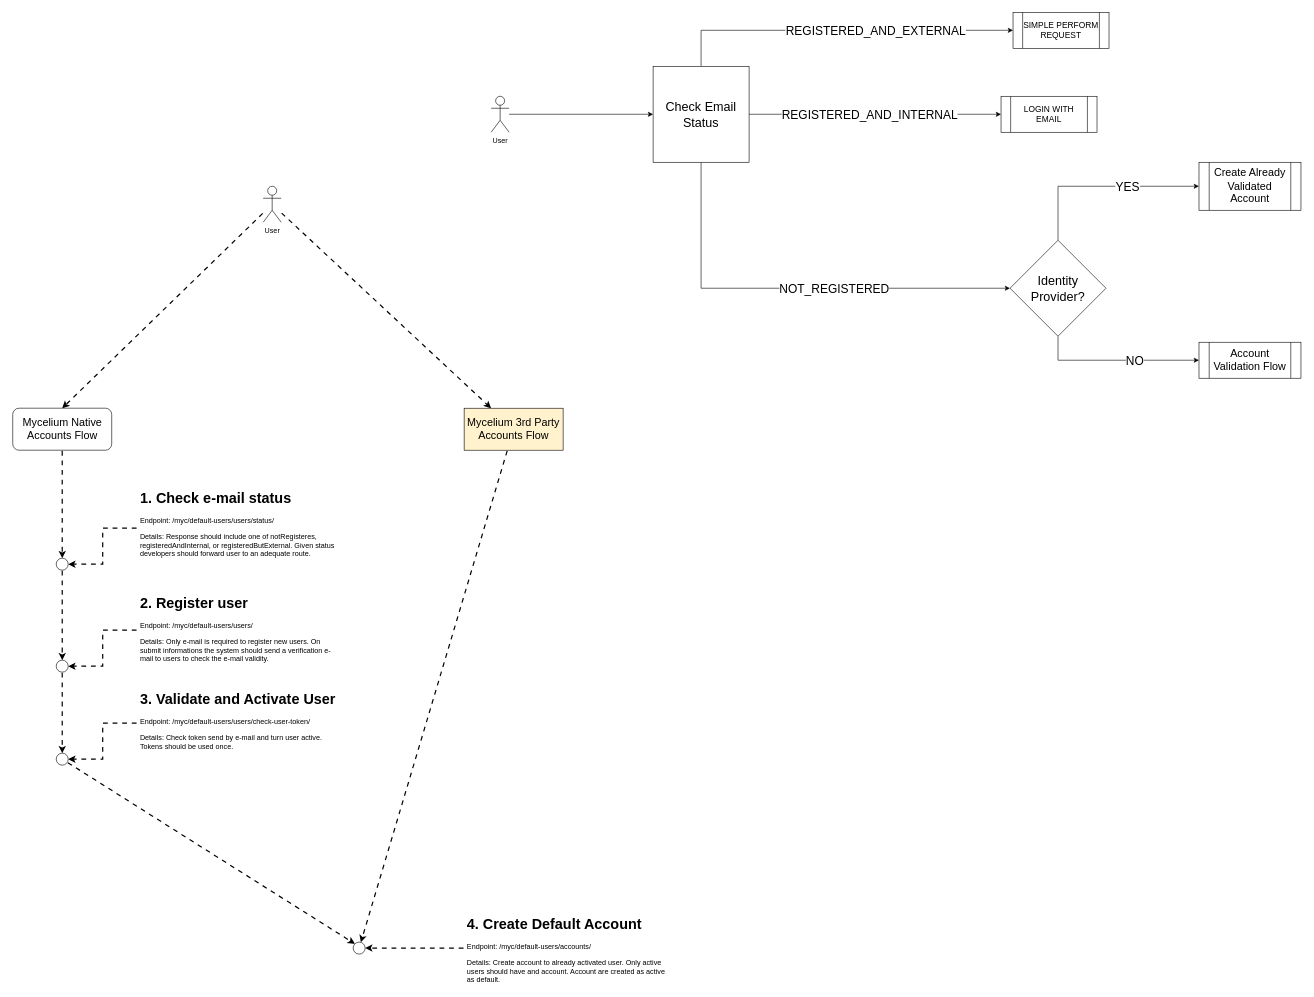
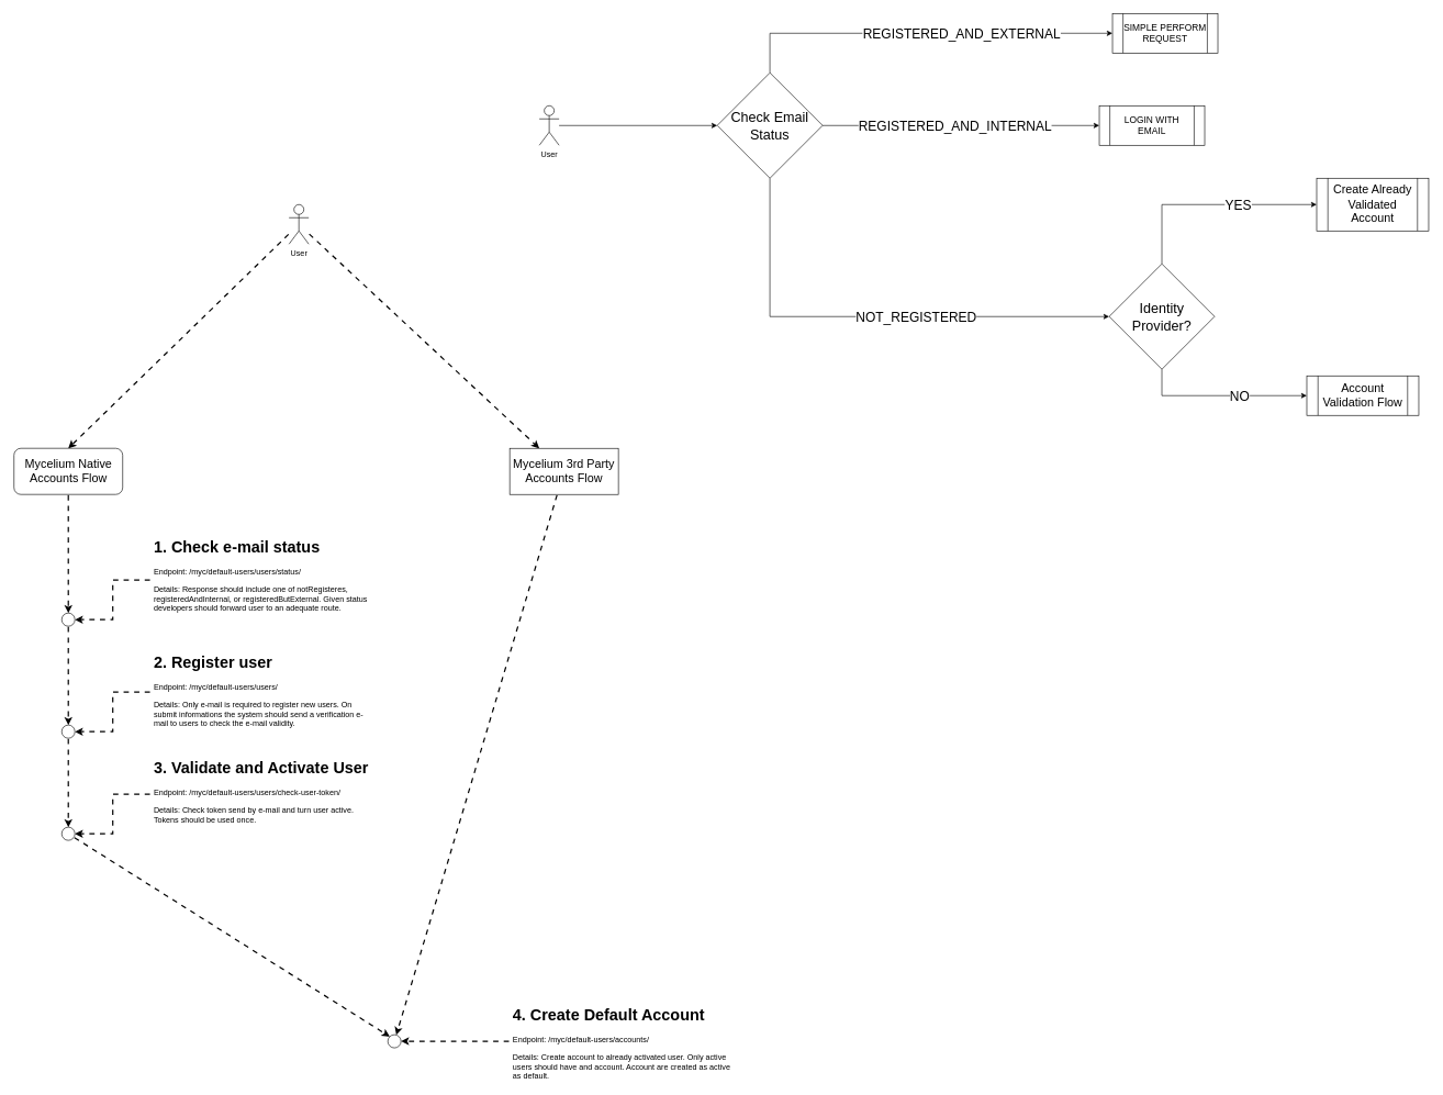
- <mxCell id="37" value="&lt;font style=&quot;font-size: 21px;&quot;&gt;Check Email Status&lt;/font&gt;" style="whiteSpace=wrap;html=1;rounded=0;" vertex="1" parent="1"><mxGeometry x="1088" y="110" width="160" height="160" as="geometry" /></mxCell>
+ <mxCell id="37" value="&lt;font style=&quot;font-size: 21px;&quot;&gt;Check Email Status&lt;/font&gt;" style="rhombus;whiteSpace=wrap;html=1;" vertex="1" parent="1"><mxGeometry x="1088" y="110" width="160" height="160" as="geometry" /></mxCell>
- <mxCell id="41" value="&lt;span style=&quot;font-size: 18px;&quot;&gt;Account Validation Flow&lt;/span&gt;" style="shape=process;whiteSpace=wrap;html=1;backgroundOutline=1;" vertex="1" parent="1"><mxGeometry x="1998" y="570" width="170" height="60" as="geometry" /></mxCell>
+ <mxCell id="41" value="&lt;span style=&quot;font-size: 18px;&quot;&gt;Account Validation Flow&lt;/span&gt;" style="shape=process;whiteSpace=wrap;html=1;backgroundOutline=1;" vertex="1" parent="1"><mxGeometry x="1983" y="570" width="170" height="60" as="geometry" /></mxCell>
- <mxCell id="23" value="&lt;font style=&quot;font-size: 18px;&quot;&gt;Mycelium 3rd Party Accounts Flow&lt;/font&gt;" style="rounded=0;whiteSpace=wrap;html=1;fillColor=#fff2cc;" parent="1" vertex="1"><mxGeometry x="773" y="680" width="165" height="70" as="geometry" /></mxCell>
+ <mxCell id="23" value="&lt;font style=&quot;font-size: 18px;&quot;&gt;Mycelium 3rd Party Accounts Flow&lt;/font&gt;" style="rounded=0;whiteSpace=wrap;html=1;" parent="1" vertex="1"><mxGeometry x="773" y="680" width="165" height="70" as="geometry" /></mxCell>
